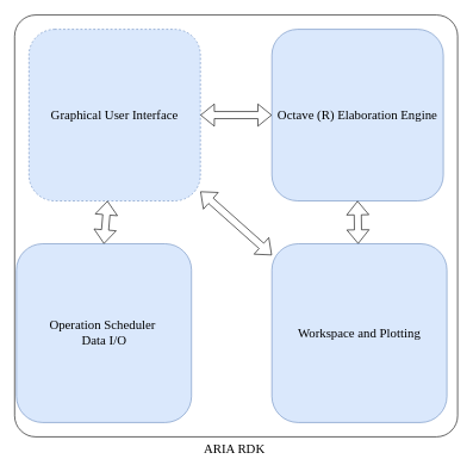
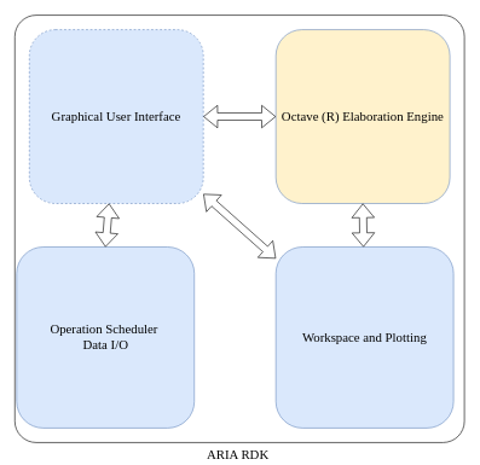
- <mxCell id="5" value="Octave (R) Elaboration Engine" style="rounded=1;whiteSpace=wrap;html=1;fontFamily=Clash Display;fillColor=#dae8fc;strokeColor=#6c8ebf;fontSize=18;" vertex="1" parent="1"><mxGeometry x="380" y="40" width="240" height="240" as="geometry" /></mxCell>
+ <mxCell id="5" value="Octave (R) Elaboration Engine" style="rounded=1;whiteSpace=wrap;html=1;fontFamily=Clash Display;fillColor=#fff2cc;strokeColor=#6c8ebf;fontSize=18;" vertex="1" parent="1"><mxGeometry x="380" y="40" width="240" height="240" as="geometry" /></mxCell>
